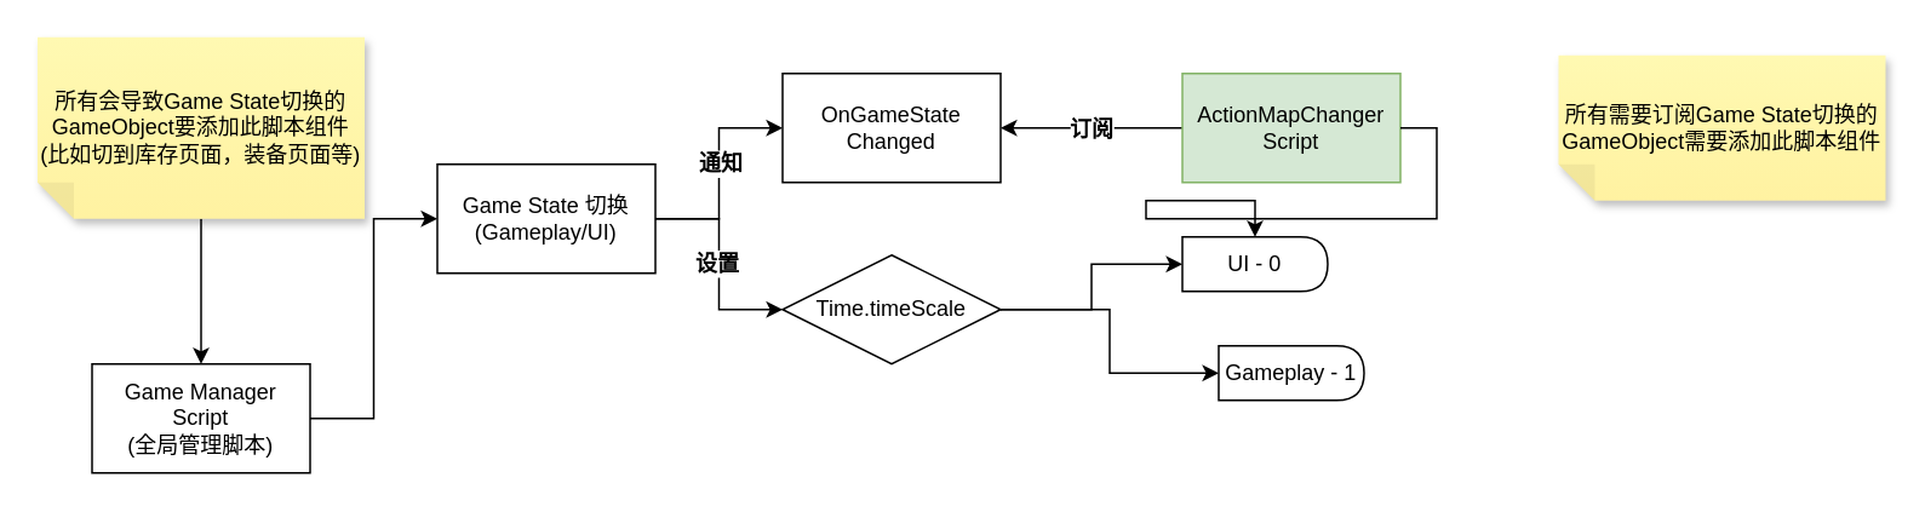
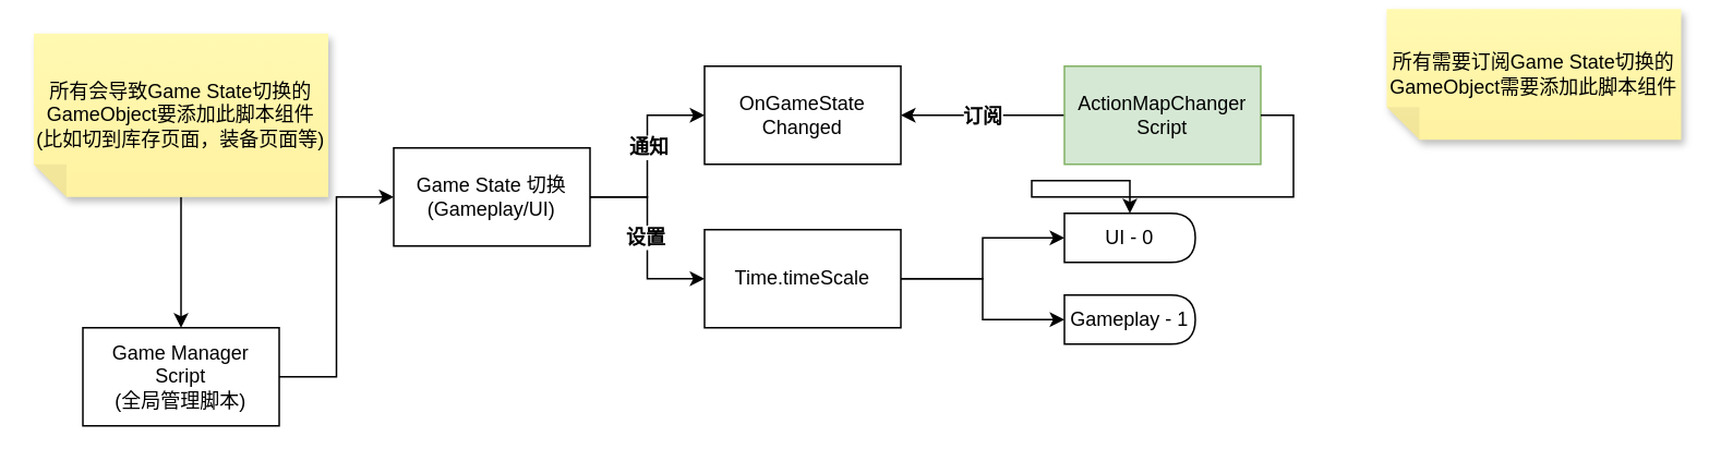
- <mxCell id="18" value="所有需要订阅Game State切换的GameObject需要添加此脚本组件" style="shape=note;whiteSpace=wrap;html=1;backgroundOutline=1;fontColor=#000000;darkOpacity=0.05;fillColor=#FFF9B2;strokeColor=none;fillStyle=solid;direction=west;gradientDirection=north;gradientColor=#FFF2A1;shadow=1;size=20;pointerEvents=1;" vertex="1" parent="1"><mxGeometry x="857" y="30" width="180" height="80" as="geometry" /></mxCell>
+ <mxCell id="18" value="所有需要订阅Game State切换的GameObject需要添加此脚本组件" style="shape=note;whiteSpace=wrap;html=1;backgroundOutline=1;fontColor=#000000;darkOpacity=0.05;fillColor=#FFF9B2;strokeColor=none;fillStyle=solid;direction=west;gradientDirection=north;gradientColor=#FFF2A1;shadow=1;size=20;pointerEvents=1;" vertex="1" parent="1"><mxGeometry x="847" y="5" width="180" height="80" as="geometry" /></mxCell>
- <mxCell id="15" value="Time.timeScale" style="rhombus;whiteSpace=wrap;html=1;" vertex="1" parent="1"><mxGeometry x="430" y="140" width="120" height="60" as="geometry" /></mxCell>
+ <mxCell id="15" value="Time.timeScale" style="rounded=0;whiteSpace=wrap;html=1;" vertex="1" parent="1"><mxGeometry x="430" y="140" width="120" height="60" as="geometry" /></mxCell>
- <mxCell id="17" value="Gameplay - 1" style="shape=delay;whiteSpace=wrap;html=1;" vertex="1" parent="1"><mxGeometry x="670" y="190" width="80" height="30" as="geometry" /></mxCell>
+ <mxCell id="17" value="Gameplay - 1" style="shape=delay;whiteSpace=wrap;html=1;" vertex="1" parent="1"><mxGeometry x="650" y="180" width="80" height="30" as="geometry" /></mxCell>
